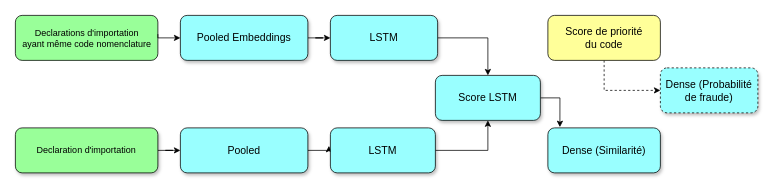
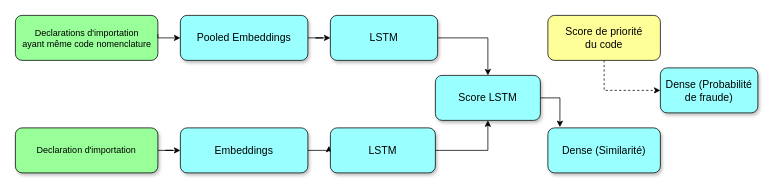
- <mxCell id="16" value="&lt;font style=&quot;font-size: 14px&quot;&gt;Dense (Probabilité de fraude)&lt;/font&gt;" style="rounded=1;whiteSpace=wrap;html=1;shadow=1;fillColor=#99FFFF;dashed=1;" parent="1" vertex="1"><mxGeometry x="880" y="90" width="130" height="60" as="geometry" /></mxCell>
+ <mxCell id="16" value="&lt;font style=&quot;font-size: 14px&quot;&gt;Dense (Probabilité de fraude)&lt;/font&gt;" style="rounded=1;whiteSpace=wrap;html=1;shadow=1;fillColor=#99FFFF;" parent="1" vertex="1"><mxGeometry x="880" y="90" width="130" height="60" as="geometry" /></mxCell>
- <mxCell id="3" value="&lt;font style=&quot;font-size: 14px&quot;&gt;Pooled&lt;/font&gt;" style="rounded=1;whiteSpace=wrap;html=1;shadow=1;fillColor=#99FFFF;" parent="1" vertex="1"><mxGeometry x="240" y="170" width="170" height="60" as="geometry" /></mxCell>
+ <mxCell id="3" value="&lt;font style=&quot;font-size: 14px&quot;&gt;Embeddings&lt;/font&gt;" style="rounded=1;whiteSpace=wrap;html=1;shadow=1;fillColor=#99FFFF;" parent="1" vertex="1"><mxGeometry x="240" y="170" width="170" height="60" as="geometry" /></mxCell>
